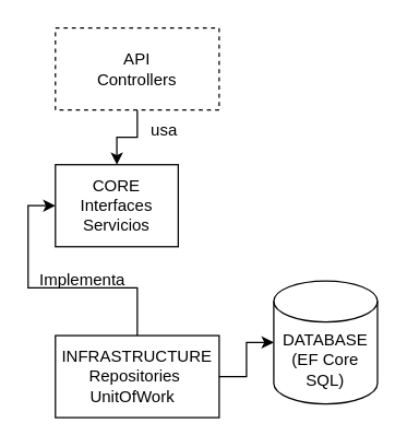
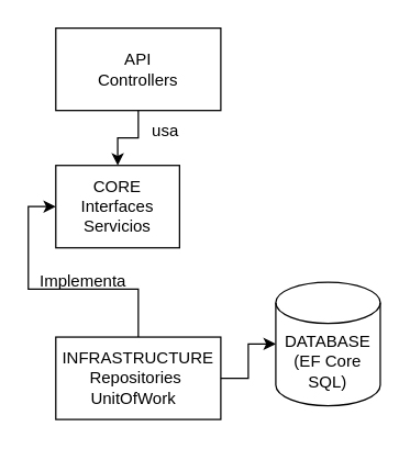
- <mxCell id="3" value="API&lt;br&gt;Controllers" style="rounded=0;whiteSpace=wrap;html=1;dashed=1;" vertex="1" parent="1"><mxGeometry x="40" y="20" width="120" height="60" as="geometry" /></mxCell>
+ <mxCell id="3" value="API&lt;br&gt;Controllers" style="rounded=0;whiteSpace=wrap;html=1;" vertex="1" parent="1"><mxGeometry x="40" y="20" width="120" height="60" as="geometry" /></mxCell>
